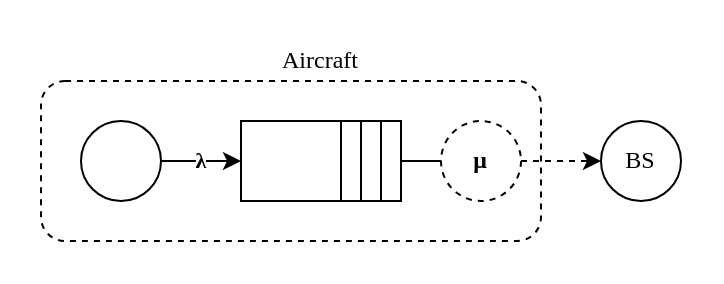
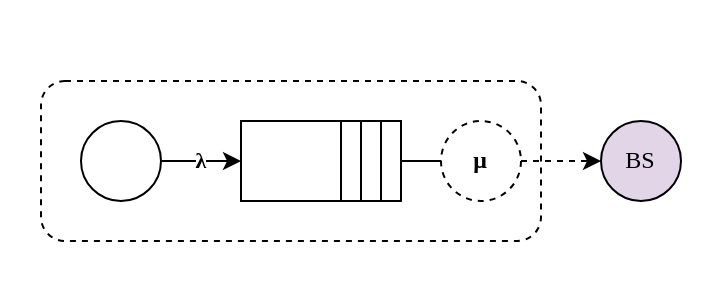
- <mxCell id="12" value="Aircraft" style="text;html=1;strokeColor=none;fillColor=none;align=center;verticalAlign=middle;whiteSpace=wrap;rounded=0;dashed=1;fontFamily=Times New Roman;" vertex="1" parent="1"><mxGeometry x="140" y="20" width="40" height="20" as="geometry" /></mxCell>
- <mxCell id="10" value="BS" style="ellipse;whiteSpace=wrap;html=1;aspect=fixed;fontFamily=Times New Roman;" vertex="1" parent="1"><mxGeometry x="300" y="60" width="40" height="40" as="geometry" /></mxCell>
+ <mxCell id="10" value="BS" style="ellipse;whiteSpace=wrap;html=1;aspect=fixed;fontFamily=Times New Roman;fillColor=#e1d5e7;" vertex="1" parent="1"><mxGeometry x="300" y="60" width="40" height="40" as="geometry" /></mxCell>
